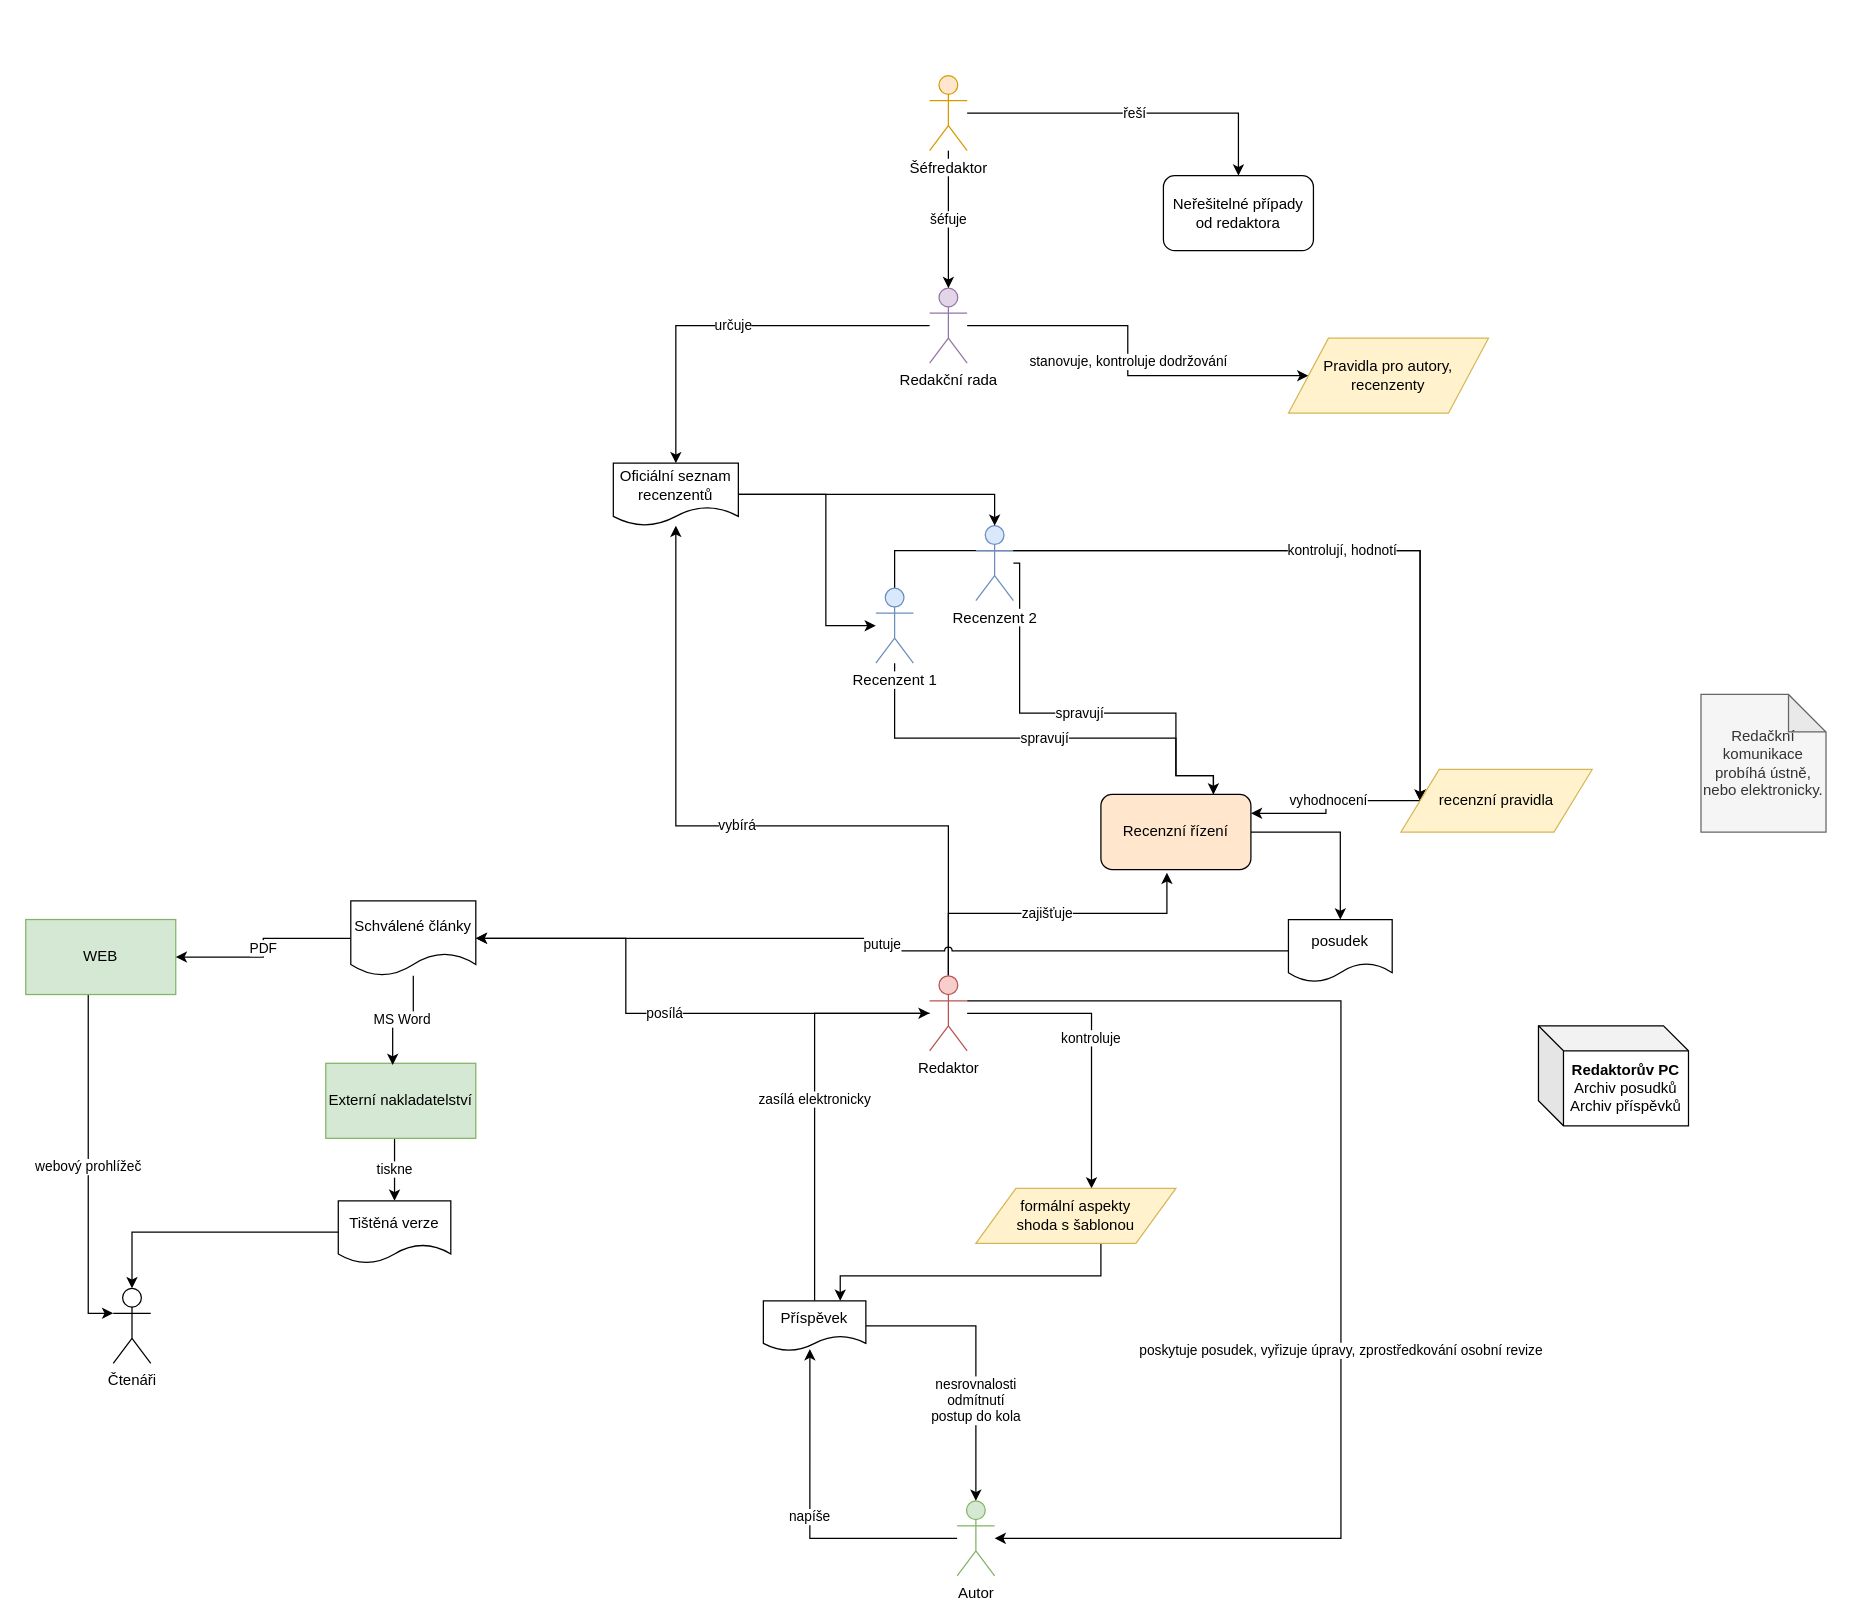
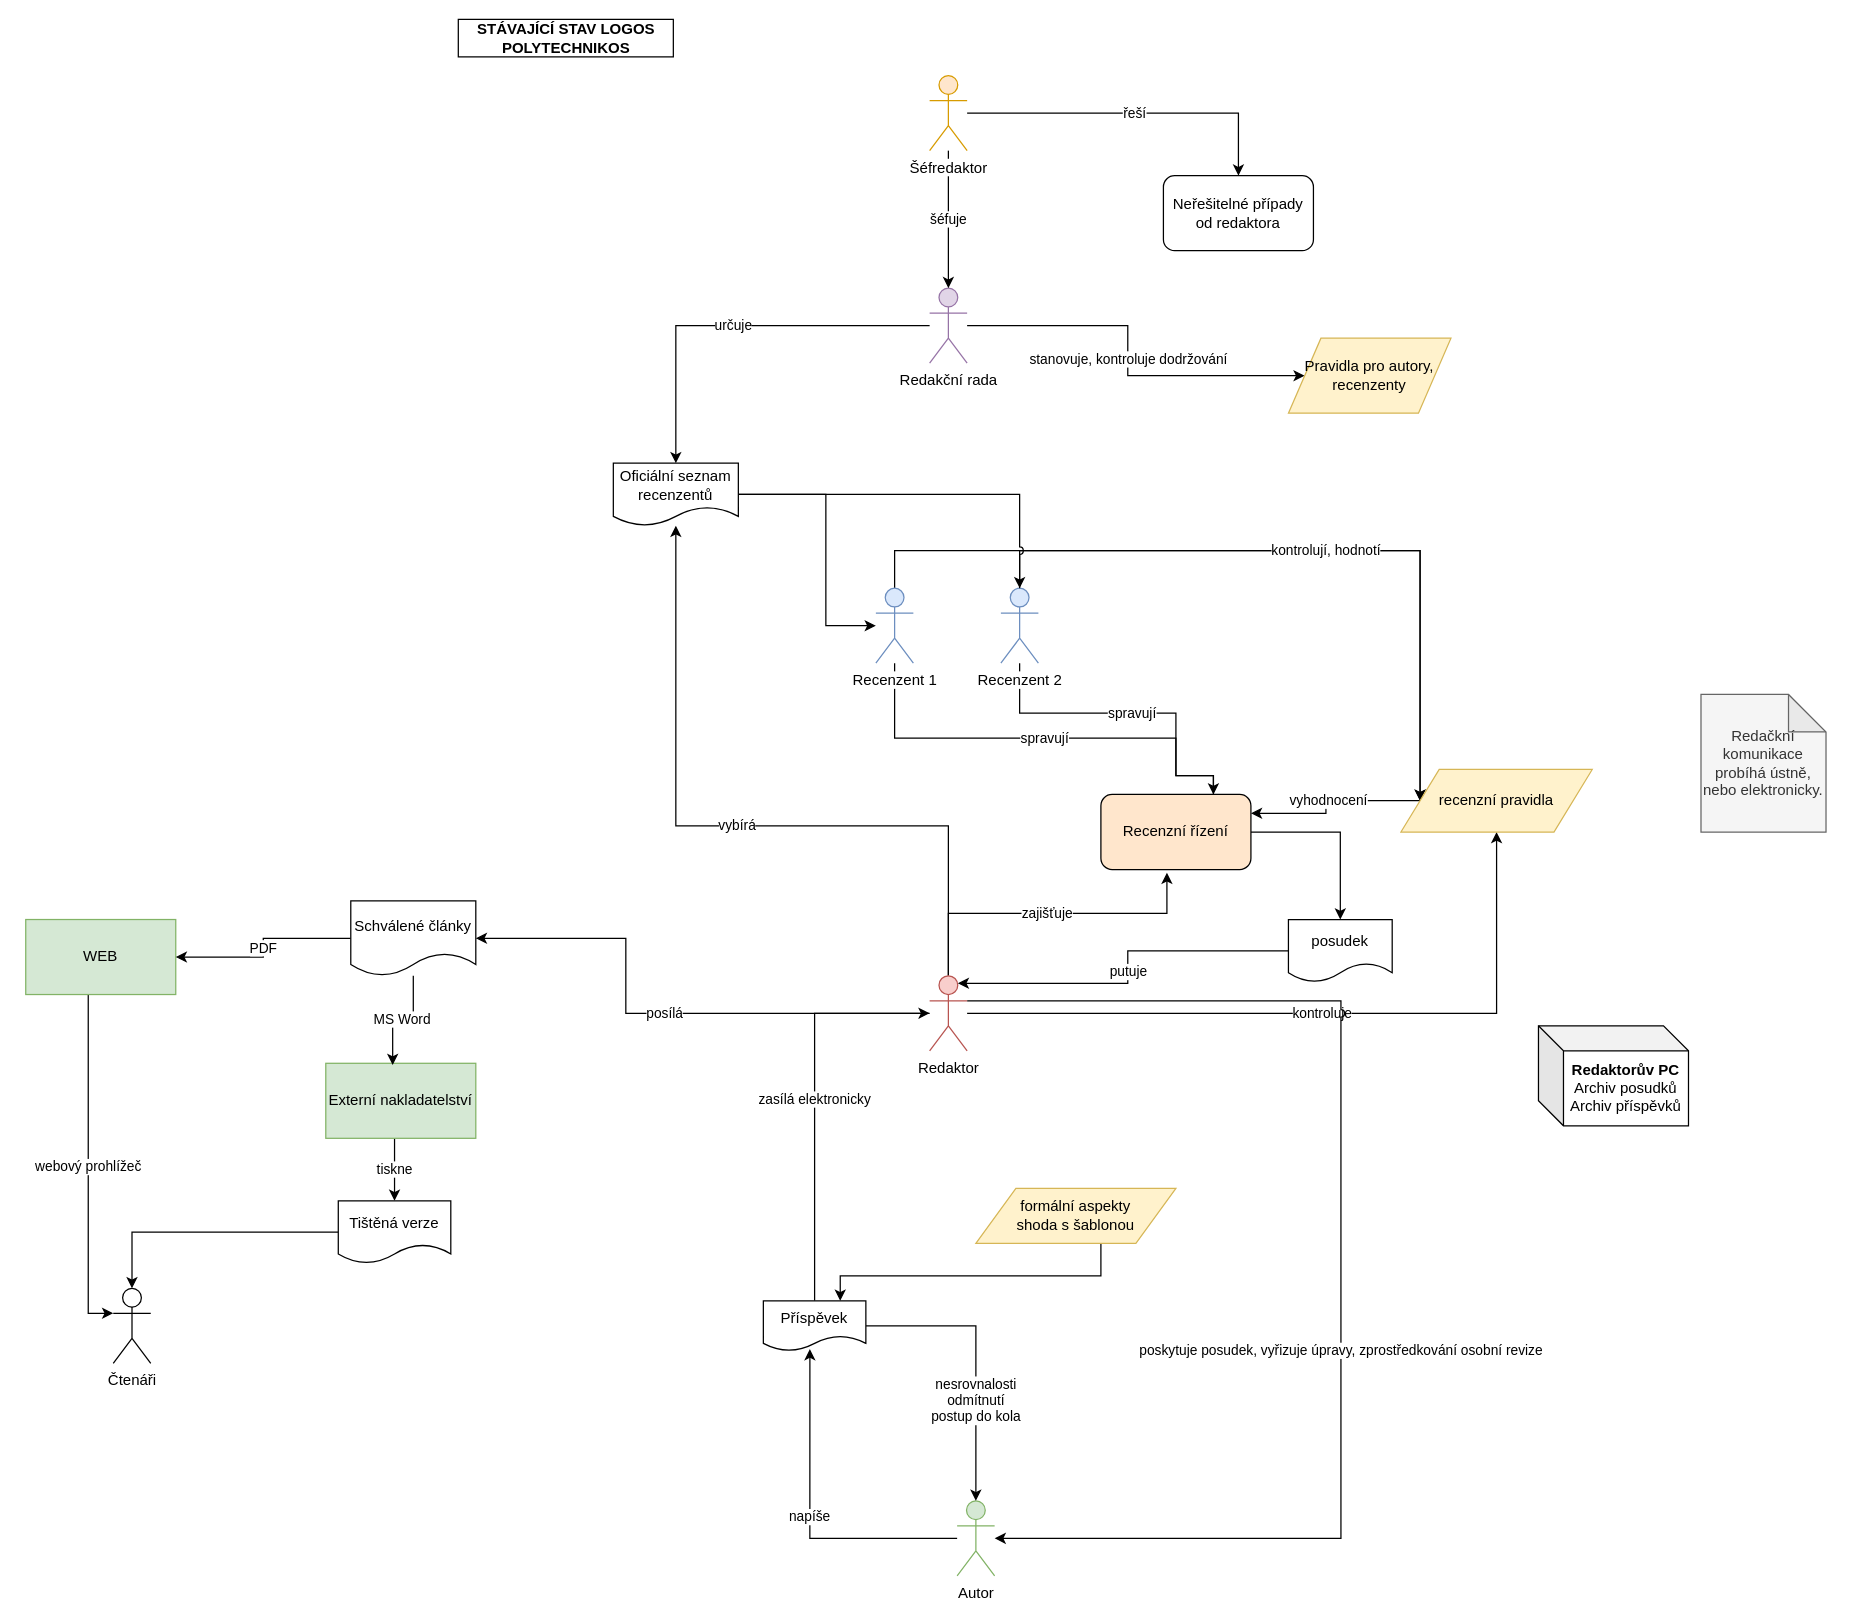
+ <mxCell id="26" value="STÁVAJÍCÍ STAV LOGOS POLYTECHNIKOS" parent="1" style="text;html=1;strokeColor=none;fillColor=none;align=center;verticalAlign=middle;whiteSpace=wrap;rounded=0;fontStyle=1;labelBorderColor=#000000;" vertex="1"><mxGeometry as="geometry" y="20" x="365" width="175" height="20" /></mxCell>
- <mxCell id="47" value="Pravidla pro autory, recenzenty" parent="1" style="shape=parallelogram;perimeter=parallelogramPerimeter;whiteSpace=wrap;html=1;fillColor=#fff2cc;strokeColor=#d6b656;" vertex="1"><mxGeometry as="geometry" y="270" x="1030" width="160" height="60" /></mxCell>
+ <mxCell id="47" value="Pravidla pro autory, recenzenty" parent="1" style="shape=parallelogram;perimeter=parallelogramPerimeter;whiteSpace=wrap;html=1;fillColor=#fff2cc;strokeColor=#d6b656;" vertex="1"><mxGeometry x="1030" y="270" as="geometry" width="130" height="60" /></mxCell>
- <mxCell id="14" value="Recenzent 2" parent="1" style="shape=umlActor;verticalLabelPosition=bottom;labelBackgroundColor=#ffffff;verticalAlign=top;html=1;outlineConnect=0;fillColor=#dae8fc;strokeColor=#6c8ebf;" vertex="1"><mxGeometry x="780" y="420" as="geometry" width="30" height="60" /></mxCell>
+ <mxCell id="14" value="Recenzent 2" parent="1" style="shape=umlActor;verticalLabelPosition=bottom;labelBackgroundColor=#ffffff;verticalAlign=top;html=1;outlineConnect=0;fillColor=#dae8fc;strokeColor=#6c8ebf;" vertex="1"><mxGeometry as="geometry" y="470" x="800" width="30" height="60" /></mxCell>
- <mxCell id="43" value="putuje" parent="1" style="edgeStyle=orthogonalEdgeStyle;rounded=0;jumpStyle=arc;orthogonalLoop=1;jettySize=auto;html=1;shadow=0;endArrow=classic;endFill=1;" target="50" source="44" edge="1"><mxGeometry as="geometry" relative="1" /></mxCell>
+ <mxCell id="43" value="putuje" parent="1" style="edgeStyle=orthogonalEdgeStyle;rounded=0;jumpStyle=arc;orthogonalLoop=1;jettySize=auto;html=1;entryX=0.75;entryY=0.1;entryDx=0;entryDy=0;entryPerimeter=0;shadow=0;endArrow=classic;endFill=1;" target="7" source="44" edge="1"><mxGeometry as="geometry" relative="1" /></mxCell>
- <mxCell id="2" value="kontroluje" parent="1" style="edgeStyle=orthogonalEdgeStyle;rounded=0;orthogonalLoop=1;jettySize=auto;html=1;entryX=0.578;entryY=0.003;entryDx=0;entryDy=0;entryPerimeter=0;" target="31" source="7" edge="1"><mxGeometry as="geometry" relative="1" /></mxCell>
+ <mxCell id="2" value="kontroluje" parent="1" style="edgeStyle=orthogonalEdgeStyle;rounded=0;orthogonalLoop=1;jettySize=auto;html=1;" target="42" source="7" edge="1"><mxGeometry as="geometry" relative="1" /></mxCell>
